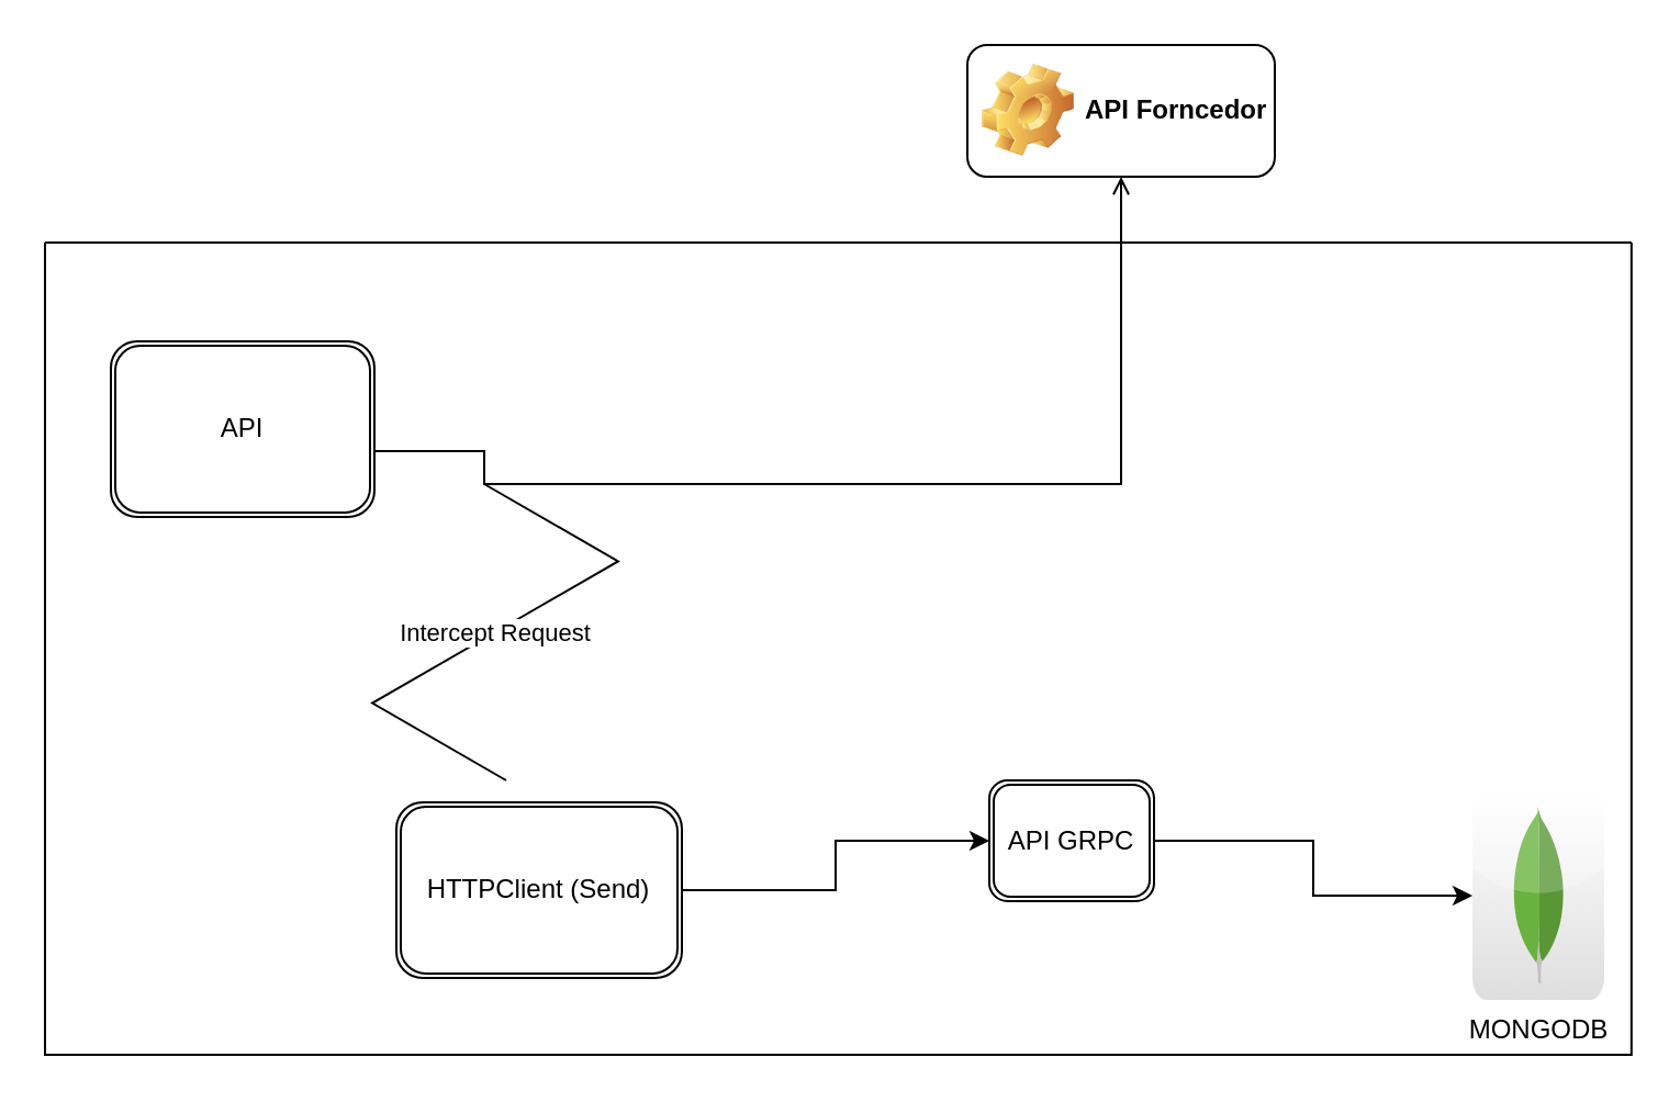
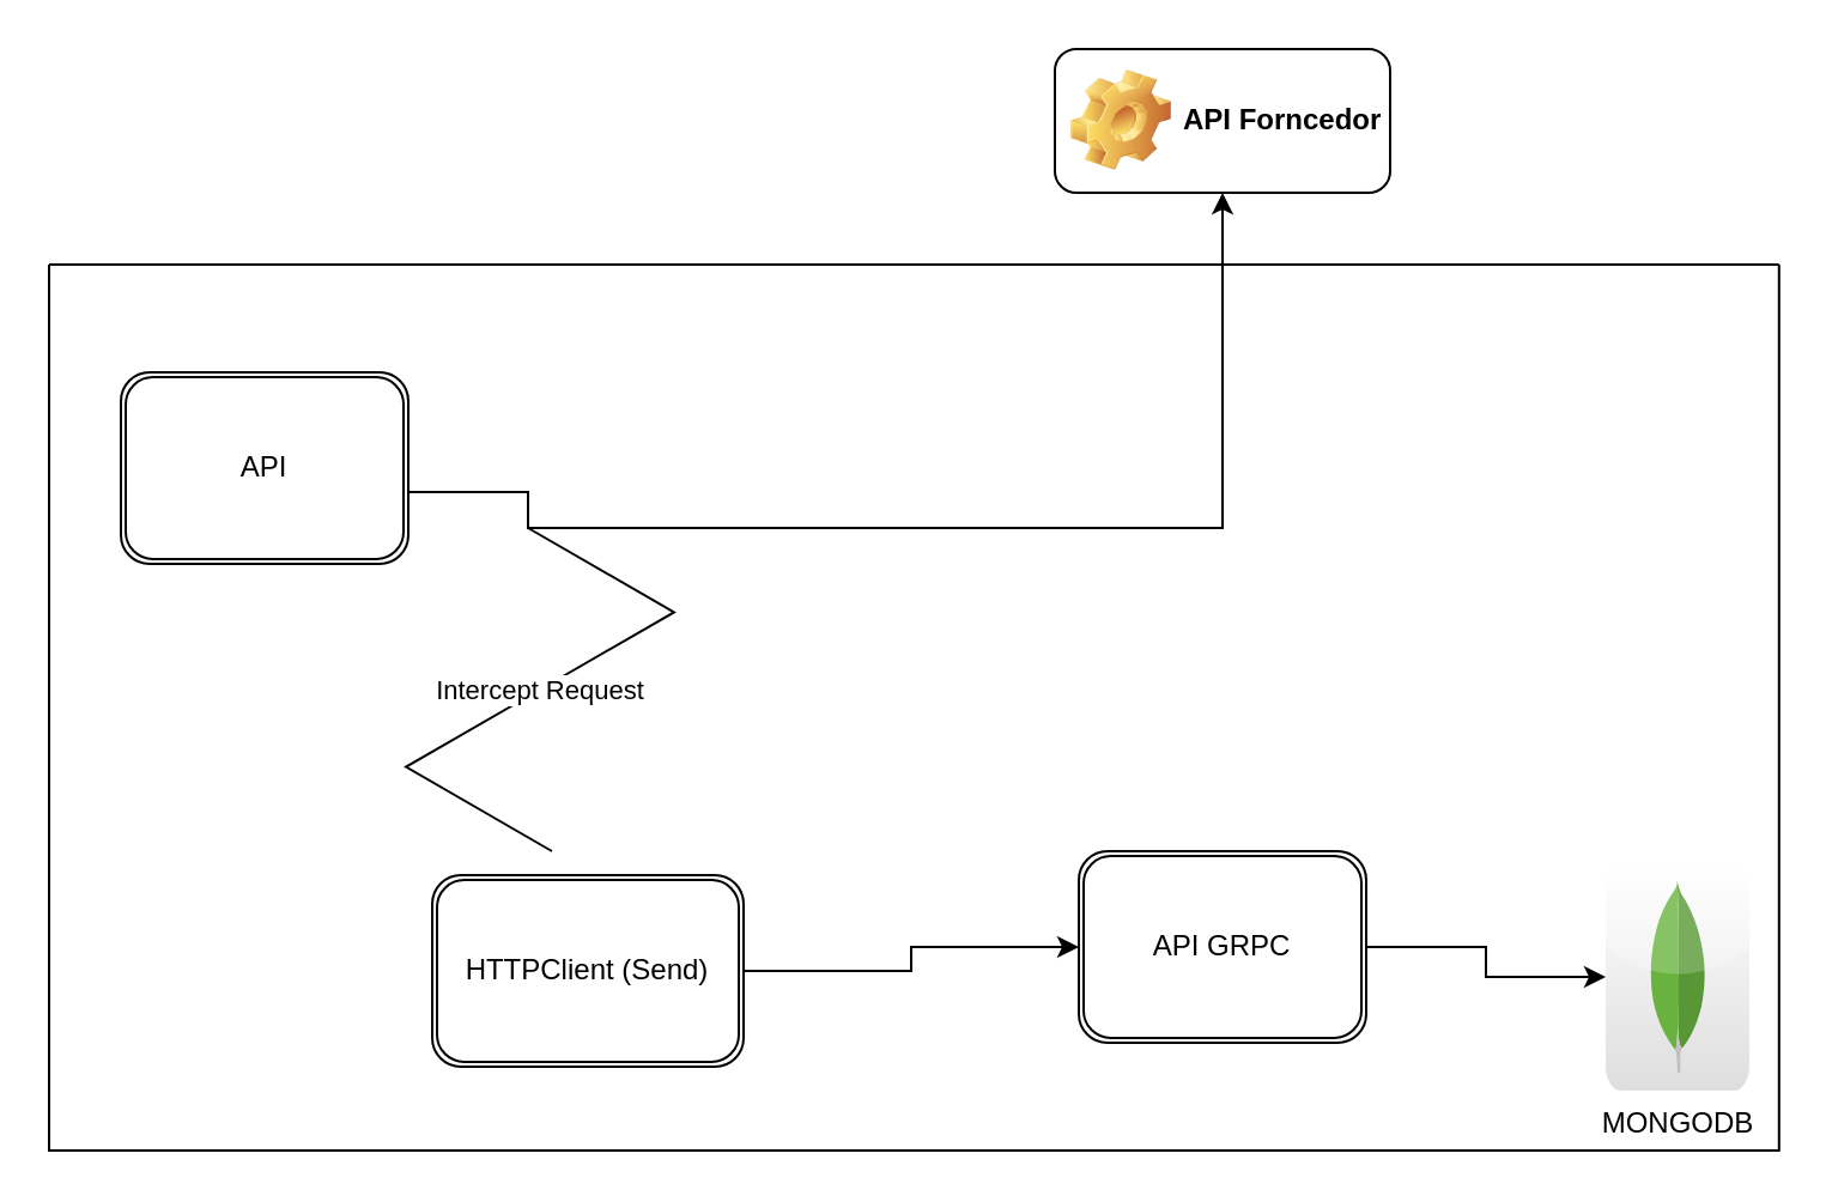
- <mxCell id="11" style="edgeStyle=orthogonalEdgeStyle;rounded=0;orthogonalLoop=1;jettySize=auto;html=1;entryX=0.5;entryY=1;entryDx=0;entryDy=0;endArrow=open;" edge="1" parent="1" source="4" target="2"><mxGeometry relative="1" as="geometry"><mxPoint x="606.2" y="215" as="targetPoint" /><Array as="points"><mxPoint x="220" y="205" /><mxPoint x="220" y="220" /><mxPoint x="510" y="220" /></Array></mxGeometry></mxCell>
+ <mxCell id="11" style="edgeStyle=orthogonalEdgeStyle;rounded=0;orthogonalLoop=1;jettySize=auto;html=1;entryX=0.5;entryY=1;entryDx=0;entryDy=0;" edge="1" parent="1" source="4" target="2"><mxGeometry relative="1" as="geometry"><mxPoint x="606.2" y="215" as="targetPoint" /><Array as="points"><mxPoint x="220" y="205" /><mxPoint x="220" y="220" /><mxPoint x="510" y="220" /></Array></mxGeometry></mxCell>
- <mxCell id="5" value="API GRPC" style="shape=ext;double=1;rounded=1;whiteSpace=wrap;html=1;" vertex="1" parent="3"><mxGeometry x="430" y="245" width="75" height="55" as="geometry" /></mxCell>
+ <mxCell id="5" value="API GRPC" style="shape=ext;double=1;rounded=1;whiteSpace=wrap;html=1;" vertex="1" parent="3"><mxGeometry x="430" y="245" width="120" height="80" as="geometry" /></mxCell>
